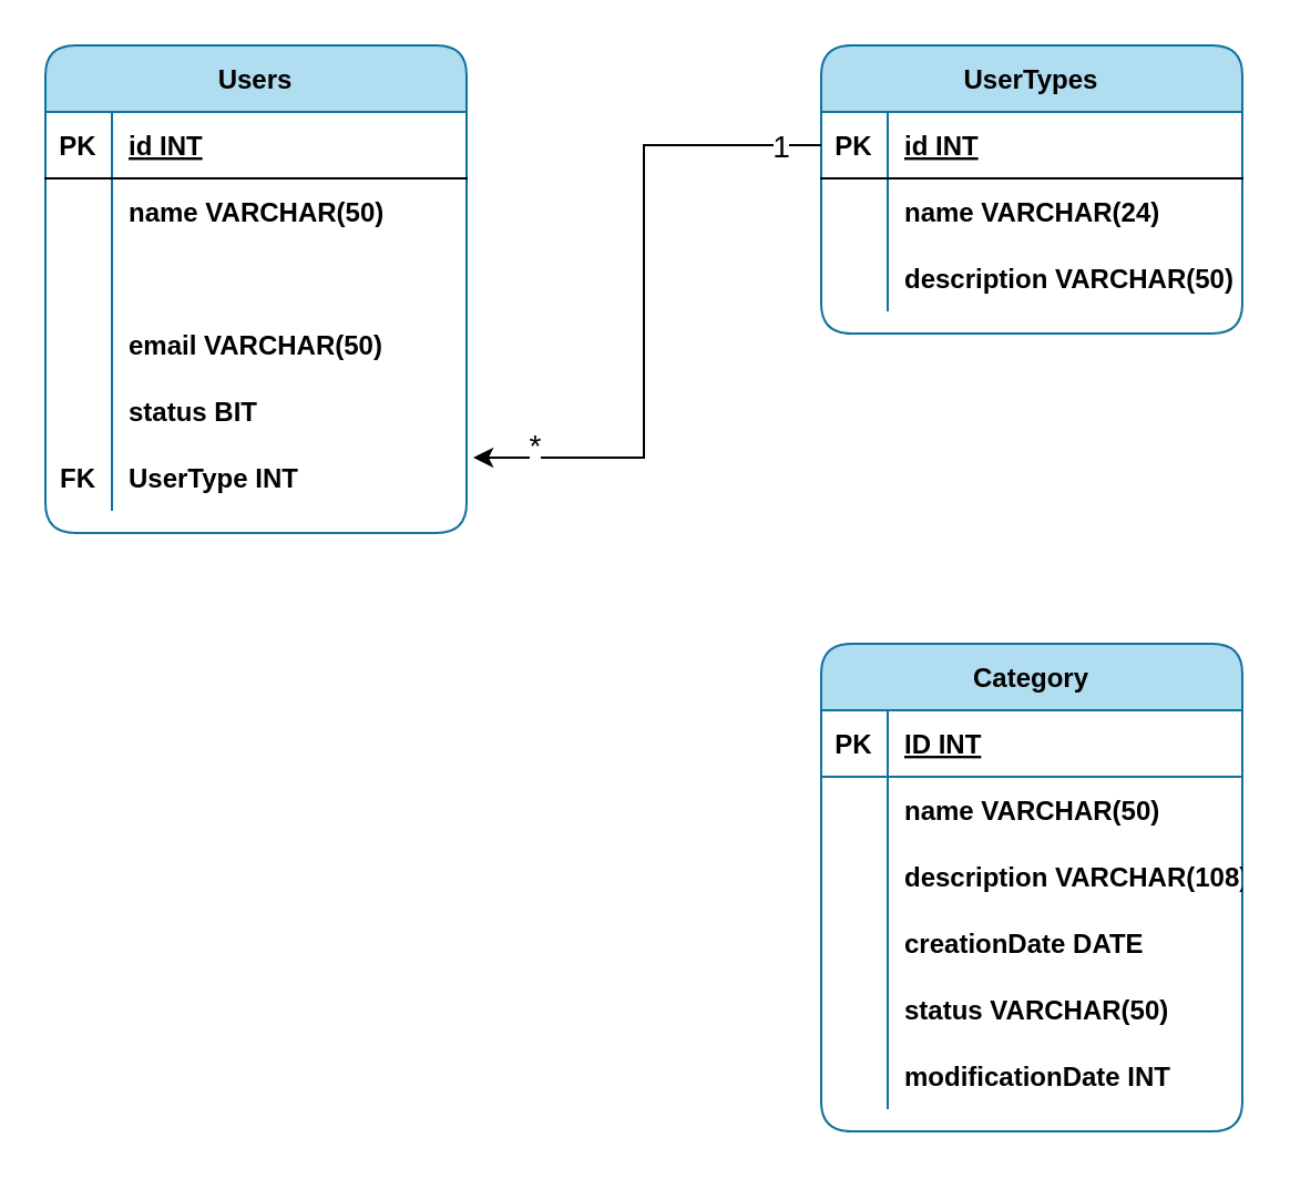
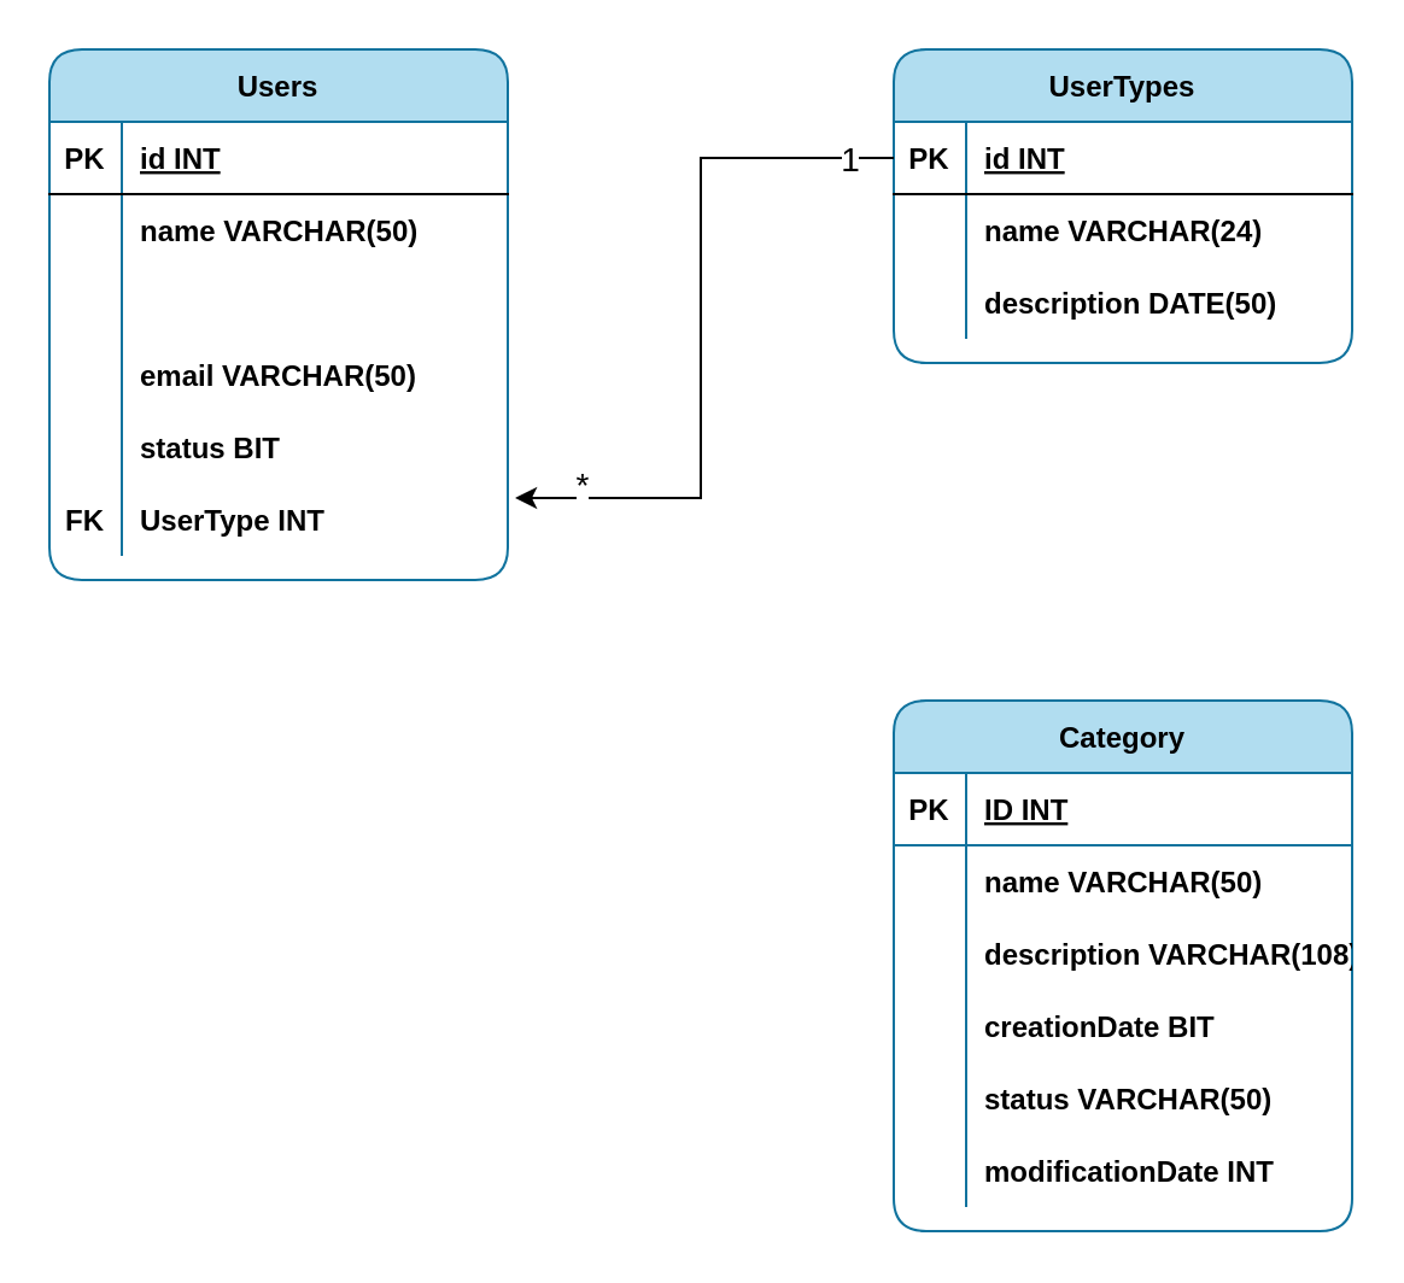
- <mxCell id="29" value="description VARCHAR(50)" style="shape=partialRectangle;connectable=0;fillColor=none;top=0;left=0;bottom=0;right=0;align=left;spacingLeft=6;overflow=hidden;fontStyle=1" parent="27" vertex="1"><mxGeometry x="30" width="160" height="30" as="geometry"><mxRectangle width="160" height="30" as="alternateBounds" /></mxGeometry></mxCell>
+ <mxCell id="29" value="description DATE(50)" style="shape=partialRectangle;connectable=0;fillColor=none;top=0;left=0;bottom=0;right=0;align=left;spacingLeft=6;overflow=hidden;fontStyle=1" parent="27" vertex="1"><mxGeometry x="30" width="160" height="30" as="geometry"><mxRectangle width="160" height="30" as="alternateBounds" /></mxGeometry></mxCell>
- <mxCell id="45" value="creationDate DATE" style="shape=partialRectangle;connectable=0;fillColor=none;top=0;left=0;bottom=0;right=0;align=left;spacingLeft=6;overflow=hidden;rounded=1;startSize=30;strokeColor=#10739e;fontStyle=1" vertex="1" parent="43"><mxGeometry x="30" width="160" height="30" as="geometry"><mxRectangle width="160" height="30" as="alternateBounds" /></mxGeometry></mxCell>
+ <mxCell id="45" value="creationDate BIT" style="shape=partialRectangle;connectable=0;fillColor=none;top=0;left=0;bottom=0;right=0;align=left;spacingLeft=6;overflow=hidden;rounded=1;startSize=30;strokeColor=#10739e;fontStyle=1" vertex="1" parent="43"><mxGeometry x="30" width="160" height="30" as="geometry"><mxRectangle width="160" height="30" as="alternateBounds" /></mxGeometry></mxCell>
